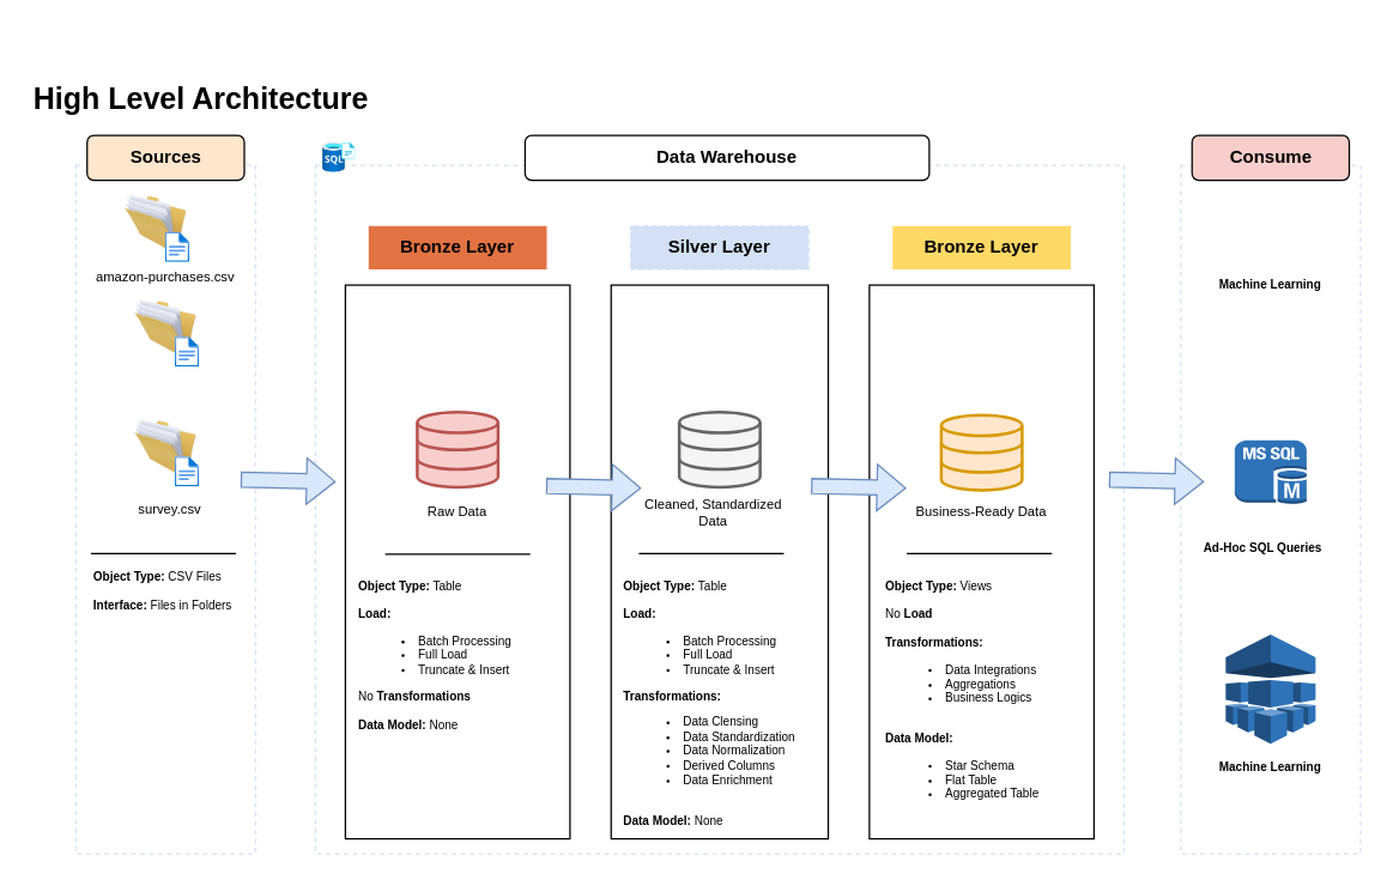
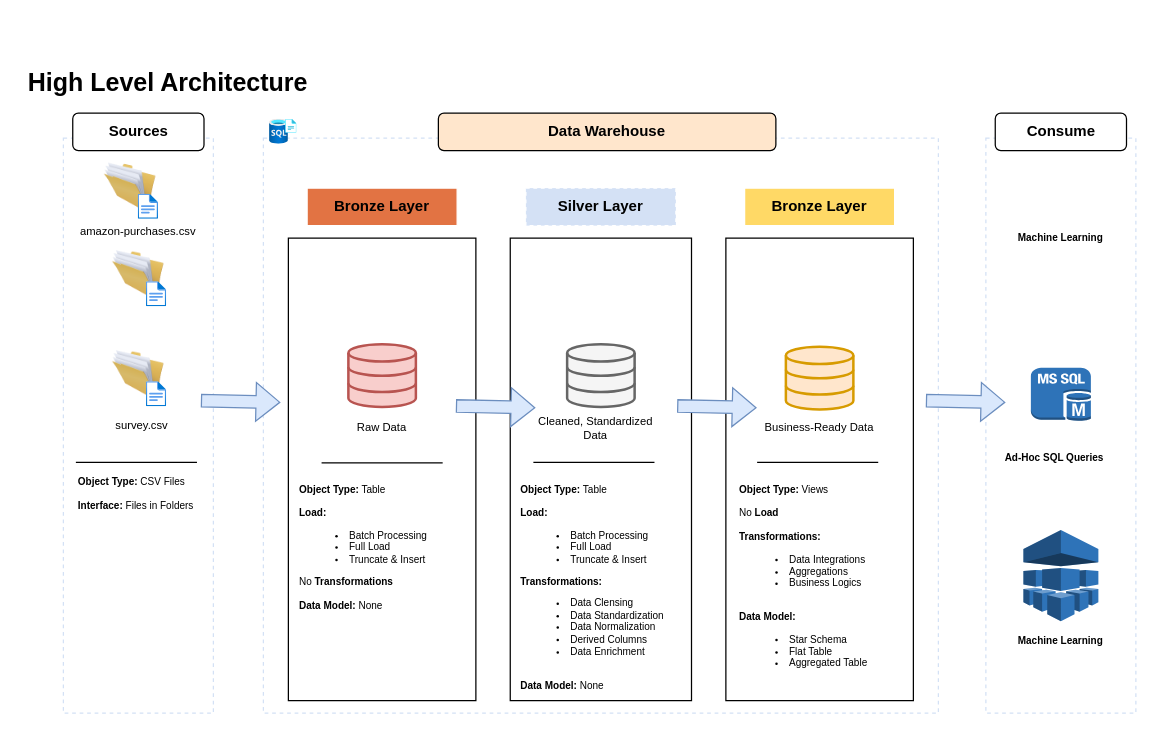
- <mxCell id="4" value="Sources" style="rounded=1;whiteSpace=wrap;html=1;fillColor=#ffe6cc;fontColor=#000000;fontStyle=1;" parent="1" vertex="1"><mxGeometry x="57.5" y="90" width="105" height="30" as="geometry" /></mxCell>
+ <mxCell id="4" value="Sources" style="rounded=1;whiteSpace=wrap;html=1;fillColor=#FFFFFF;fontColor=#000000;fontStyle=1" parent="1" vertex="1"><mxGeometry x="57.5" y="90" width="105" height="30" as="geometry" /></mxCell>
- <mxCell id="6" value="&lt;font style=&quot;color: rgb(0, 0, 0);&quot;&gt;Data Warehouse&lt;/font&gt;" style="rounded=1;whiteSpace=wrap;html=1;fillColor=#FFFFFF;fontColor=#000000;fontStyle=1" parent="1" vertex="1"><mxGeometry x="350" y="90" width="270" height="30" as="geometry" /></mxCell>
+ <mxCell id="6" value="&lt;font style=&quot;color: rgb(0, 0, 0);&quot;&gt;Data Warehouse&lt;/font&gt;" style="rounded=1;whiteSpace=wrap;html=1;fillColor=#ffe6cc;fontColor=#000000;fontStyle=1;" parent="1" vertex="1"><mxGeometry x="350" y="90" width="270" height="30" as="geometry" /></mxCell>
- <mxCell id="8" value="&lt;font style=&quot;color: rgb(0, 0, 0);&quot;&gt;Consume&lt;/font&gt;" style="rounded=1;whiteSpace=wrap;html=1;fillColor=#f8cecc;fontColor=#000000;fontStyle=1;" parent="1" vertex="1"><mxGeometry x="795.5" y="90" width="105" height="30" as="geometry" /></mxCell>
+ <mxCell id="8" value="&lt;font style=&quot;color: rgb(0, 0, 0);&quot;&gt;Consume&lt;/font&gt;" style="rounded=1;whiteSpace=wrap;html=1;fillColor=#FFFFFF;fontColor=#000000;fontStyle=1" parent="1" vertex="1"><mxGeometry x="795.5" y="90" width="105" height="30" as="geometry" /></mxCell>
